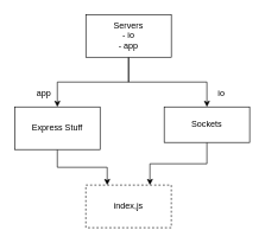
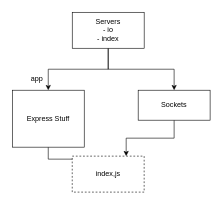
- <mxCell id="4" value="Servers&lt;br&gt;- io&lt;br&gt;- app" style="rounded=0;whiteSpace=wrap;html=1;" vertex="1" parent="1"><mxGeometry x="120" y="20" width="120" height="60" as="geometry" /></mxCell>
+ <mxCell id="4" value="Servers&lt;br&gt;- io&lt;br&gt;- index" style="rounded=0;whiteSpace=wrap;html=1;" vertex="1" parent="1"><mxGeometry x="120" y="20" width="120" height="60" as="geometry" /></mxCell>
- <mxCell id="10" value="io" style="text;html=1;align=center;verticalAlign=middle;resizable=0;points=[];autosize=1;" vertex="1" parent="1"><mxGeometry x="300" y="121" width="20" height="20" as="geometry" /></mxCell>
- <mxCell id="8" value="Express Stuff" style="rounded=0;whiteSpace=wrap;html=1;" vertex="1" parent="1"><mxGeometry x="20" y="150" width="120" height="60" as="geometry" /></mxCell>
+ <mxCell id="8" value="Express Stuff" style="rounded=0;whiteSpace=wrap;html=1;" vertex="1" parent="1"><mxGeometry x="20" y="150" width="120" height="95" as="geometry" /></mxCell>
